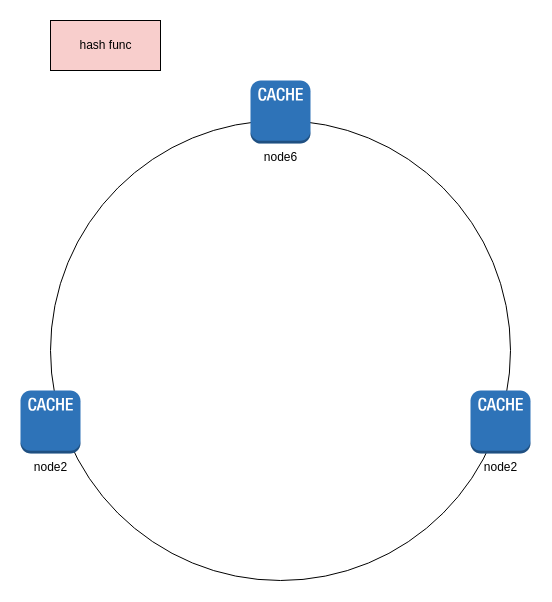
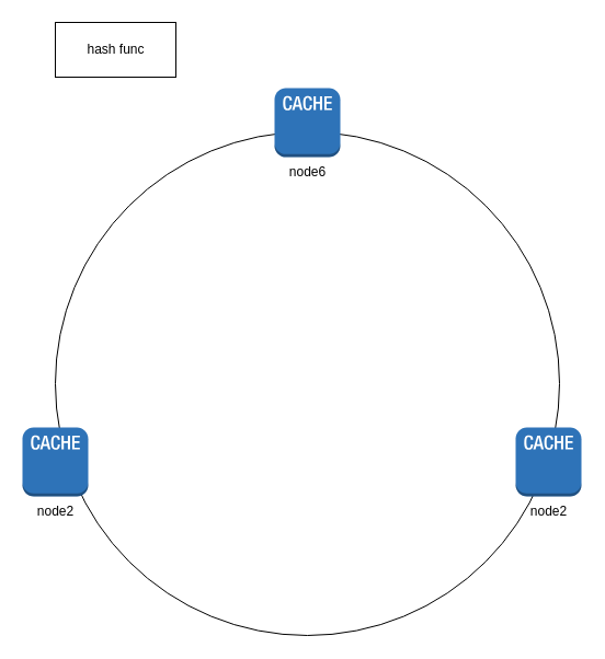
- <mxCell id="6" value="hash func" style="html=1;fillColor=#f8cecc;" vertex="1" parent="1"><mxGeometry x="50" y="20" width="110" height="50" as="geometry" /></mxCell>
+ <mxCell id="6" value="hash func" style="html=1;" vertex="1" parent="1"><mxGeometry x="50" y="20" width="110" height="50" as="geometry" /></mxCell>
